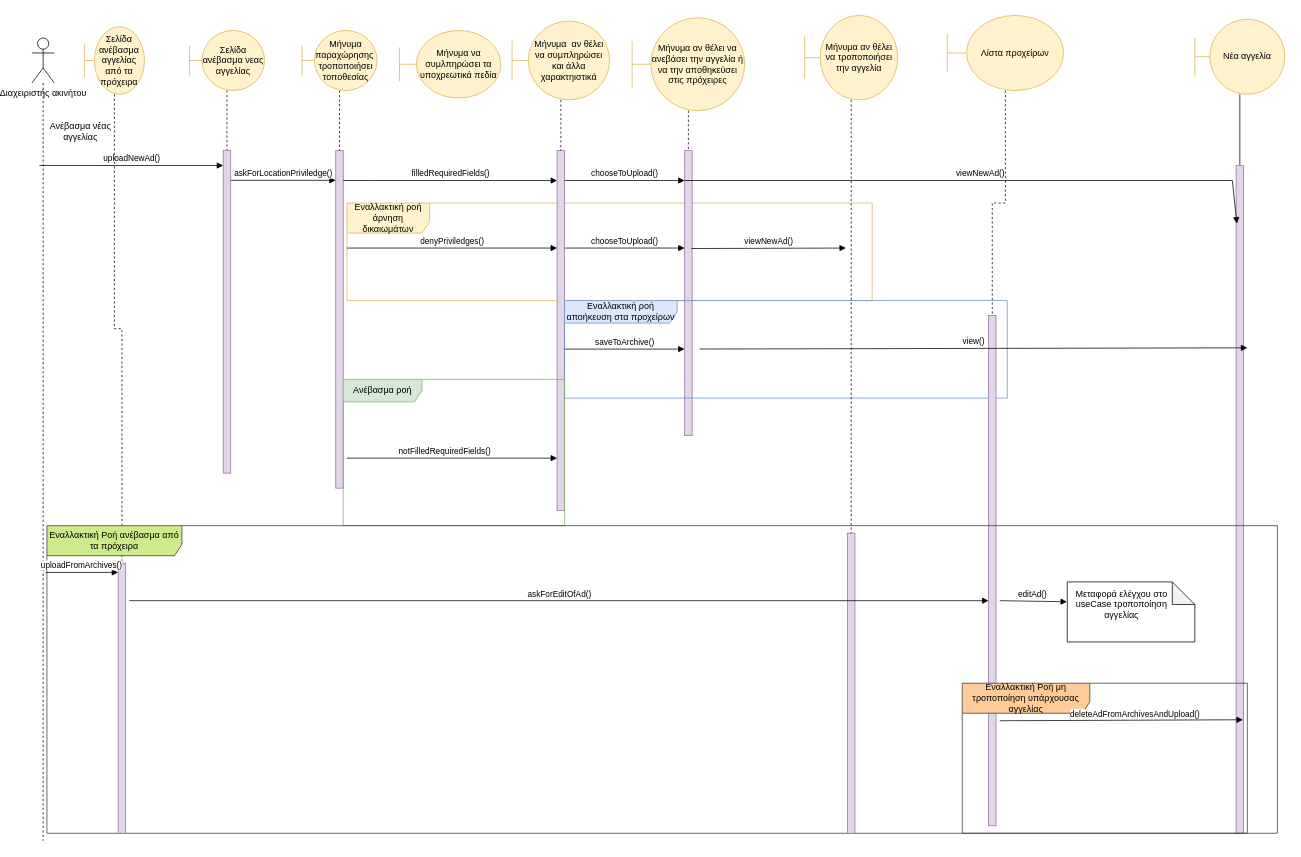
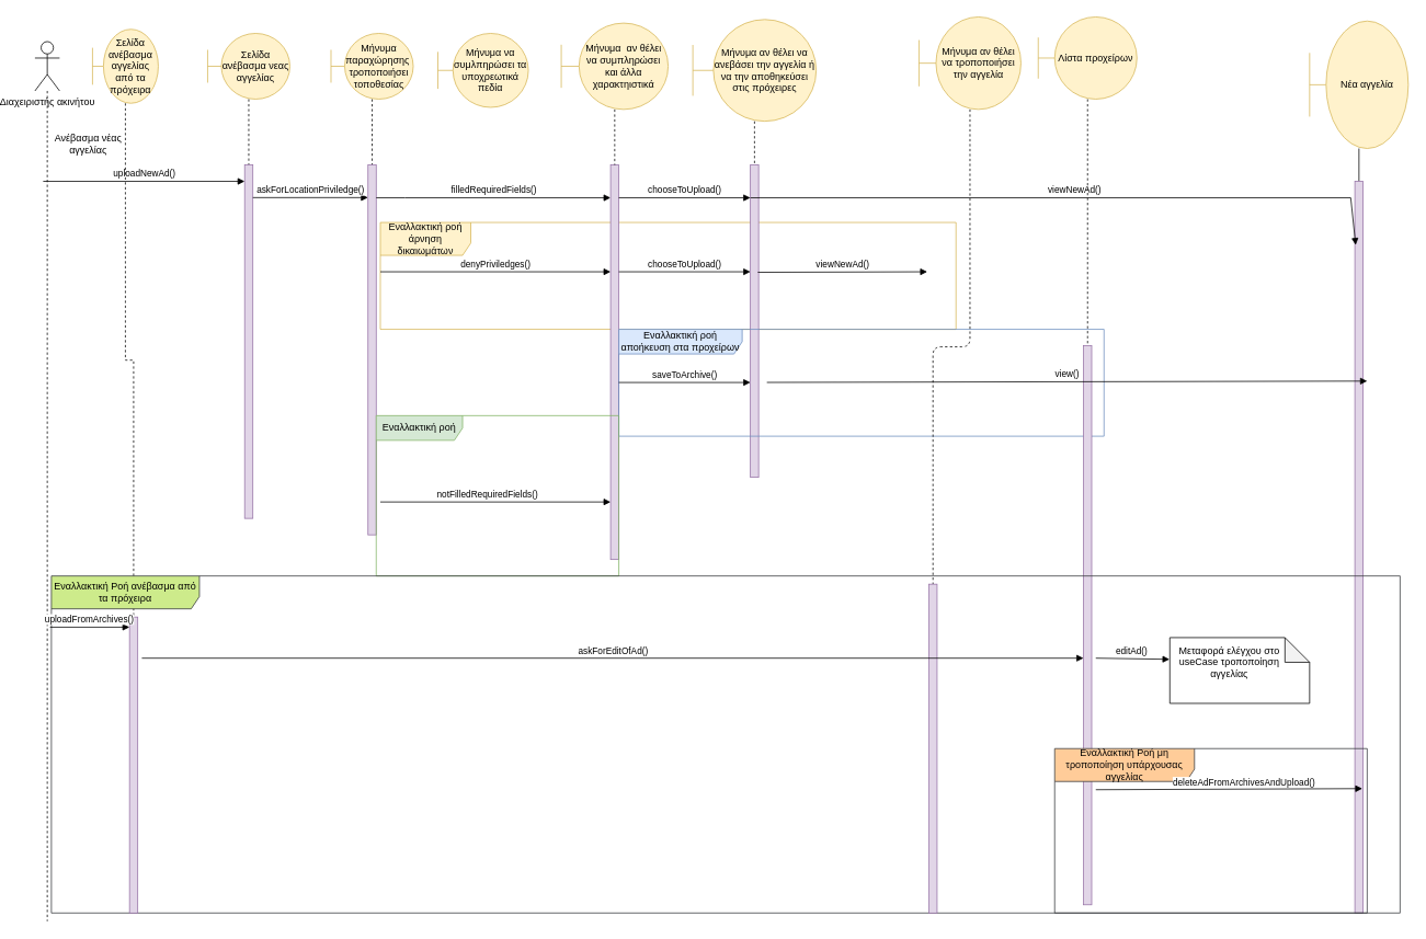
- <mxCell id="32" value="Λίστα προχείρων" style="shape=umlBoundary;whiteSpace=wrap;html=1;fillColor=#fff2cc;strokeColor=#d6b656;gradientColor=none;" parent="1" vertex="1"><mxGeometry x="1240" y="20" width="155" height="100" as="geometry" /></mxCell>
+ <mxCell id="32" value="Λίστα προχείρων" style="shape=umlBoundary;whiteSpace=wrap;html=1;fillColor=#fff2cc;strokeColor=#d6b656;gradientColor=none;" parent="1" vertex="1"><mxGeometry x="1240" y="20" width="120" height="100" as="geometry" /></mxCell>
- <mxCell id="14" value="Νέα αγγελία" style="shape=umlBoundary;whiteSpace=wrap;html=1;fillColor=#fff2cc;strokeColor=#d6b656;gradientColor=none;" parent="1" vertex="1"><mxGeometry x="1570" y="25" width="120" height="100" as="geometry" /></mxCell>
+ <mxCell id="14" value="Νέα αγγελία" style="shape=umlBoundary;whiteSpace=wrap;html=1;fillColor=#fff2cc;strokeColor=#d6b656;gradientColor=none;" parent="1" vertex="1"><mxGeometry x="1570" y="25" width="120" height="155" as="geometry" /></mxCell>
- <mxCell id="40" value="Μήνυμα αν θέλει να τροποποιήσει την αγγελία" style="shape=umlBoundary;whiteSpace=wrap;html=1;fillColor=#fff2cc;strokeColor=#d6b656;" parent="1" vertex="1"><mxGeometry x="1050" y="20" width="124" height="112.5" as="geometry" /></mxCell>
+ <mxCell id="40" value="Μήνυμα αν θέλει να τροποποιήσει την αγγελία" style="shape=umlBoundary;whiteSpace=wrap;html=1;fillColor=#fff2cc;strokeColor=#d6b656;" parent="1" vertex="1"><mxGeometry x="1095" y="20" width="124" height="112.5" as="geometry" /></mxCell>
- <mxCell id="6" value="&lt;font color=&quot;#000000&quot;&gt;Μήνυμα να συμλπηρώσει τα υποχρεωτικά πεδία&lt;/font&gt;" style="shape=umlBoundary;whiteSpace=wrap;html=1;fillColor=#fff2cc;strokeColor=#d6b656;" parent="1" vertex="1"><mxGeometry x="510" y="40" width="135" height="90" as="geometry" /></mxCell>
+ <mxCell id="6" value="&lt;font color=&quot;#000000&quot;&gt;Μήνυμα να συμλπηρώσει τα υποχρεωτικά πεδία&lt;/font&gt;" style="shape=umlBoundary;whiteSpace=wrap;html=1;fillColor=#fff2cc;strokeColor=#d6b656;" parent="1" vertex="1"><mxGeometry x="510" y="40" width="110" height="90" as="geometry" /></mxCell>
- <mxCell id="37" value="Ανέβασμα ροή" style="shape=umlFrame;whiteSpace=wrap;html=1;width=105;height=30;fillColor=#d5e8d4;strokeColor=#82b366;" parent="1" vertex="1"><mxGeometry x="435" y="505" width="295" height="195" as="geometry" /></mxCell>
+ <mxCell id="37" value="Εναλλακτική ροή" style="shape=umlFrame;whiteSpace=wrap;html=1;width=105;height=30;fillColor=#d5e8d4;strokeColor=#82b366;" parent="1" vertex="1"><mxGeometry x="435" y="505" width="295" height="195" as="geometry" /></mxCell>
